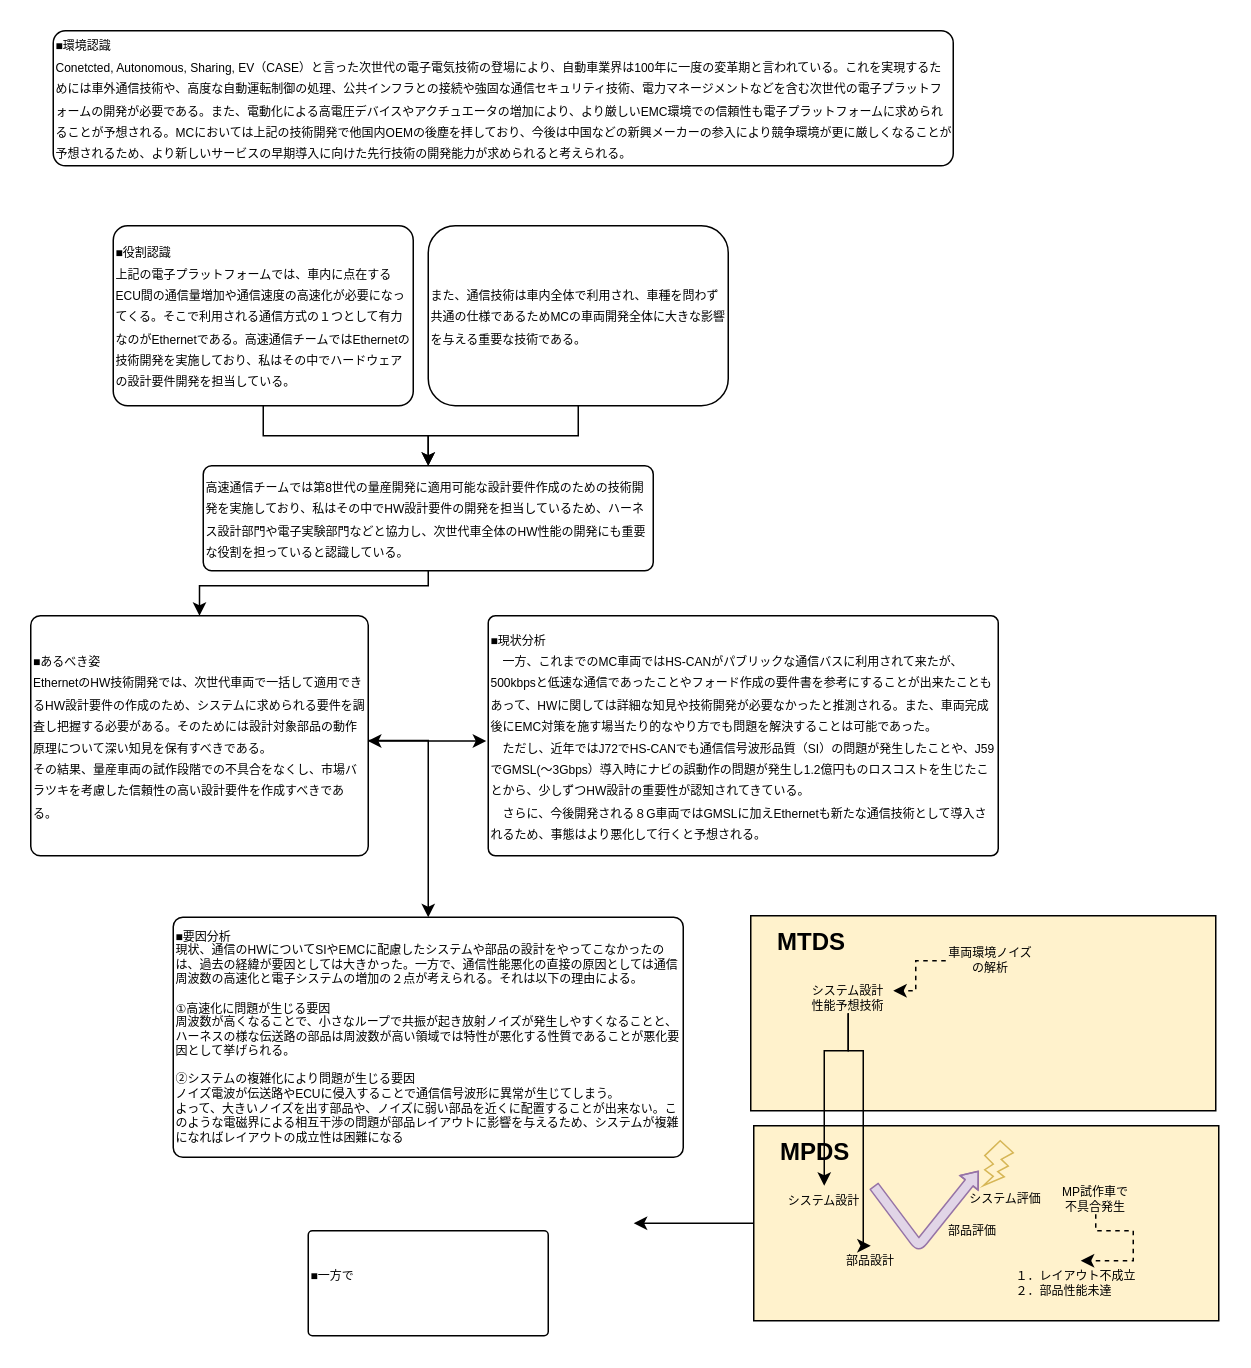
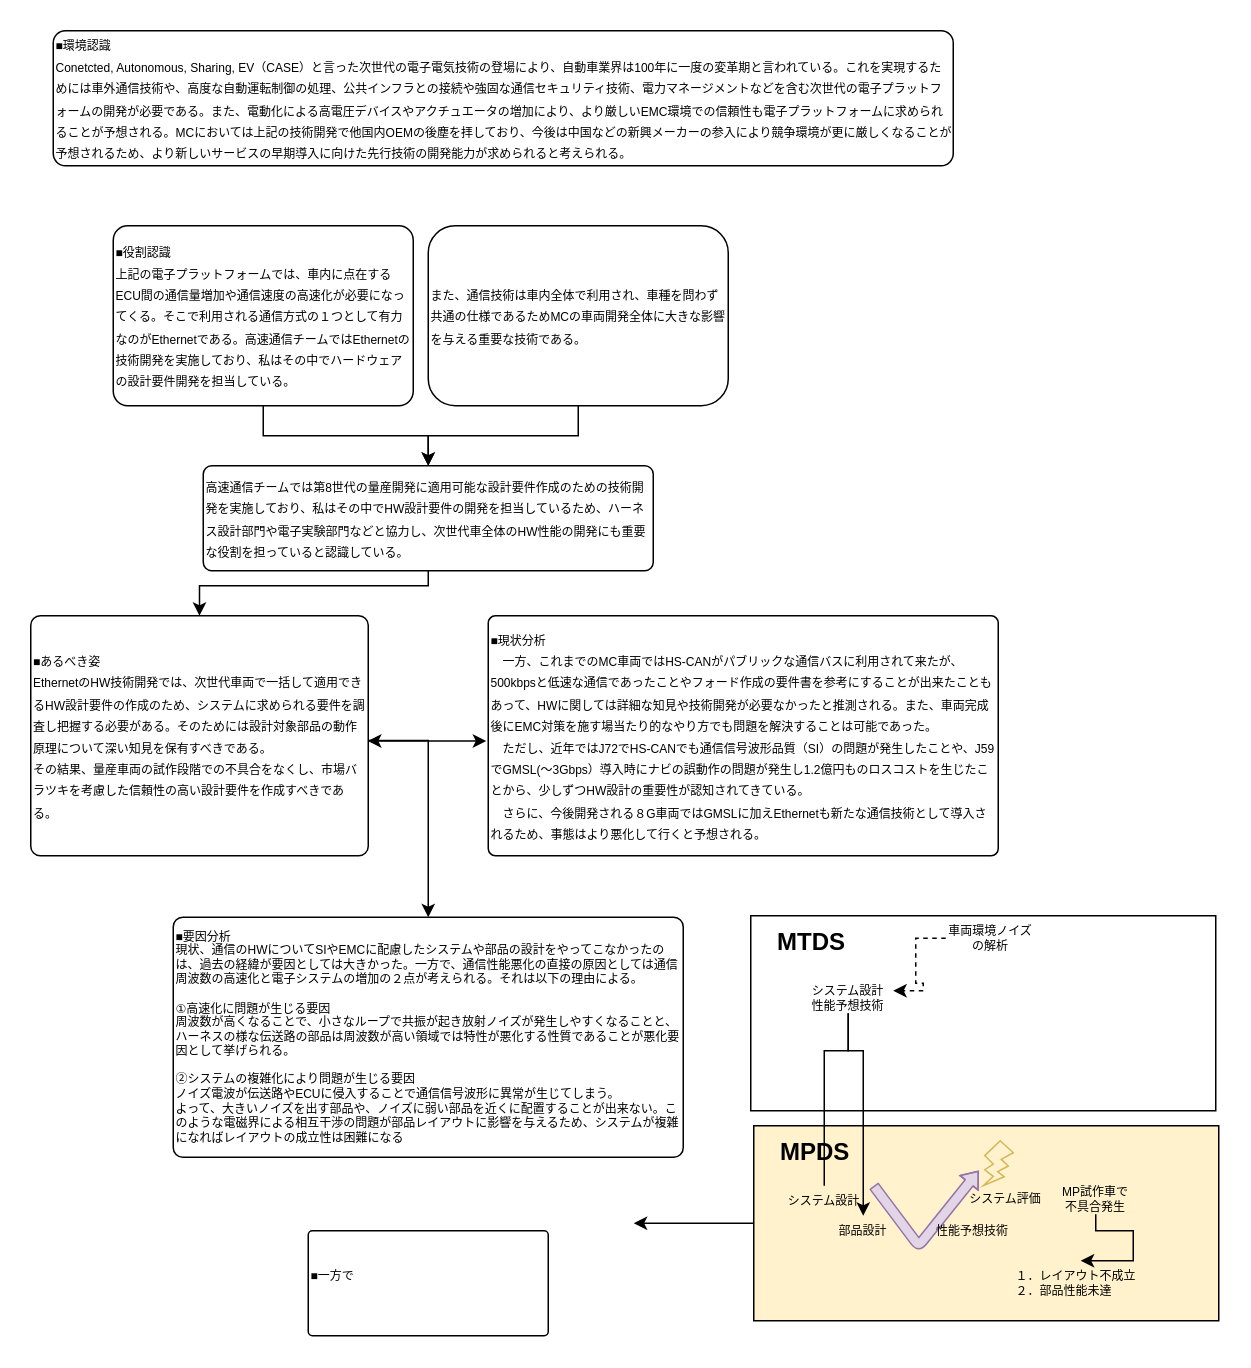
- <mxCell id="25" value="車両環境ノイズの解析" style="text;html=1;strokeColor=none;fillColor=none;align=center;verticalAlign=middle;whiteSpace=wrap;rounded=0;fontSize=8;fontColor=#000000;" parent="1" vertex="1"><mxGeometry x="630" y="630" width="60" height="20" as="geometry" /></mxCell>
+ <mxCell id="25" value="車両環境ノイズの解析" style="text;html=1;strokeColor=none;fillColor=none;align=center;verticalAlign=middle;whiteSpace=wrap;rounded=0;fontSize=8;fontColor=#000000;" parent="1" vertex="1"><mxGeometry x="630" y="615" width="60" height="20" as="geometry" /></mxCell>
- <mxCell id="21" value="&lt;div style=&quot;line-height: 120%&quot; align=&quot;left&quot;&gt;&lt;h1&gt;　MTDS&lt;/h1&gt;&lt;div&gt;&lt;br&gt;&lt;/div&gt;&lt;div&gt;&lt;br&gt;&lt;/div&gt;&lt;div&gt;&lt;br&gt;&lt;/div&gt;&lt;div&gt;&lt;br&gt;&lt;/div&gt;&lt;div&gt;&lt;br&gt;&lt;/div&gt;&lt;div&gt;&lt;br&gt;&lt;/div&gt;&lt;div&gt;&lt;br&gt;&lt;/div&gt;&lt;div&gt;&lt;br&gt;&lt;/div&gt;&lt;div&gt;&lt;br&gt;&lt;/div&gt;&lt;div&gt;&lt;br&gt;&lt;/div&gt;&lt;/div&gt;" style="rounded=0;whiteSpace=wrap;html=1;fontSize=8;fontColor=#000000;align=left;fillColor=#fff2cc;" parent="1" vertex="1"><mxGeometry x="500" y="610" width="310" height="130" as="geometry" /></mxCell>
+ <mxCell id="21" value="&lt;div style=&quot;line-height: 120%&quot; align=&quot;left&quot;&gt;&lt;h1&gt;　MTDS&lt;/h1&gt;&lt;div&gt;&lt;br&gt;&lt;/div&gt;&lt;div&gt;&lt;br&gt;&lt;/div&gt;&lt;div&gt;&lt;br&gt;&lt;/div&gt;&lt;div&gt;&lt;br&gt;&lt;/div&gt;&lt;div&gt;&lt;br&gt;&lt;/div&gt;&lt;div&gt;&lt;br&gt;&lt;/div&gt;&lt;div&gt;&lt;br&gt;&lt;/div&gt;&lt;div&gt;&lt;br&gt;&lt;/div&gt;&lt;div&gt;&lt;br&gt;&lt;/div&gt;&lt;div&gt;&lt;br&gt;&lt;/div&gt;&lt;/div&gt;" style="rounded=0;whiteSpace=wrap;html=1;fontSize=8;fontColor=#000000;align=left;" parent="1" vertex="1"><mxGeometry x="500" y="610" width="310" height="130" as="geometry" /></mxCell>
- <mxCell id="29" style="edgeStyle=orthogonalEdgeStyle;rounded=0;orthogonalLoop=1;jettySize=auto;html=1;exitX=0.5;exitY=1;exitDx=0;exitDy=0;entryX=0.5;entryY=0;entryDx=0;entryDy=0;startArrow=none;startFill=0;endArrow=classic;endFill=1;fontSize=8;fontColor=#000000;" parent="1" source="23" target="19" edge="1"><mxGeometry relative="1" as="geometry"><mxPoint x="554.952" y="670.048" as="sourcePoint" /><mxPoint x="604.952" y="690.048" as="targetPoint" /><Array as="points"><mxPoint x="565" y="700" /><mxPoint x="549" y="700" /></Array></mxGeometry></mxCell>
+ <mxCell id="29" style="edgeStyle=orthogonalEdgeStyle;rounded=0;orthogonalLoop=1;jettySize=auto;html=1;exitX=0.5;exitY=1;exitDx=0;exitDy=0;entryX=0.5;entryY=0;entryDx=0;entryDy=0;startArrow=none;startFill=0;endArrow=none;endFill=1;fontSize=8;fontColor=#000000;" parent="1" source="23" target="19" edge="1"><mxGeometry relative="1" as="geometry"><mxPoint x="554.952" y="670.048" as="sourcePoint" /><mxPoint x="604.952" y="690.048" as="targetPoint" /><Array as="points"><mxPoint x="565" y="700" /><mxPoint x="549" y="700" /></Array></mxGeometry></mxCell>
- <mxCell id="27" value="部品評価" style="text;html=1;strokeColor=none;fillColor=none;align=center;verticalAlign=middle;whiteSpace=wrap;rounded=0;fontSize=8;fontColor=#000000;" parent="1" vertex="1"><mxGeometry x="618" y="810" width="60" height="20" as="geometry" /></mxCell>
+ <mxCell id="27" value="性能予想技術" style="text;html=1;strokeColor=none;fillColor=none;align=center;verticalAlign=middle;whiteSpace=wrap;rounded=0;fontSize=8;fontColor=#000000;" parent="1" vertex="1"><mxGeometry x="618" y="810" width="60" height="20" as="geometry" /></mxCell>
- <mxCell id="16" style="edgeStyle=orthogonalEdgeStyle;rounded=0;orthogonalLoop=1;jettySize=auto;html=1;exitX=0.5;exitY=1;exitDx=0;exitDy=0;entryX=0.5;entryY=0;entryDx=0;entryDy=0;startArrow=none;startFill=0;endArrow=classic;endFill=1;fontSize=8;fontColor=#000000;dashed=1;" parent="1" source="17" target="18" edge="1"><mxGeometry relative="1" as="geometry"><Array as="points"><mxPoint x="730" y="820" /><mxPoint x="755" y="820" /></Array></mxGeometry></mxCell>
+ <mxCell id="16" style="edgeStyle=orthogonalEdgeStyle;rounded=0;orthogonalLoop=1;jettySize=auto;html=1;exitX=0.5;exitY=1;exitDx=0;exitDy=0;entryX=0.5;entryY=0;entryDx=0;entryDy=0;startArrow=none;startFill=0;endArrow=classic;endFill=1;fontSize=8;fontColor=#000000;" parent="1" source="17" target="18" edge="1"><mxGeometry relative="1" as="geometry"><Array as="points"><mxPoint x="730" y="820" /><mxPoint x="755" y="820" /></Array></mxGeometry></mxCell>
- <mxCell id="20" value="部品設計" style="text;html=1;strokeColor=none;fillColor=none;align=center;verticalAlign=middle;whiteSpace=wrap;rounded=0;fontSize=8;fontColor=#000000;" parent="1" vertex="1"><mxGeometry x="550" y="830" width="60" height="20" as="geometry" /></mxCell>
+ <mxCell id="20" value="部品設計" style="text;html=1;strokeColor=none;fillColor=none;align=center;verticalAlign=middle;whiteSpace=wrap;rounded=0;fontSize=8;fontColor=#000000;" parent="1" vertex="1"><mxGeometry x="545" y="810" width="60" height="20" as="geometry" /></mxCell>
